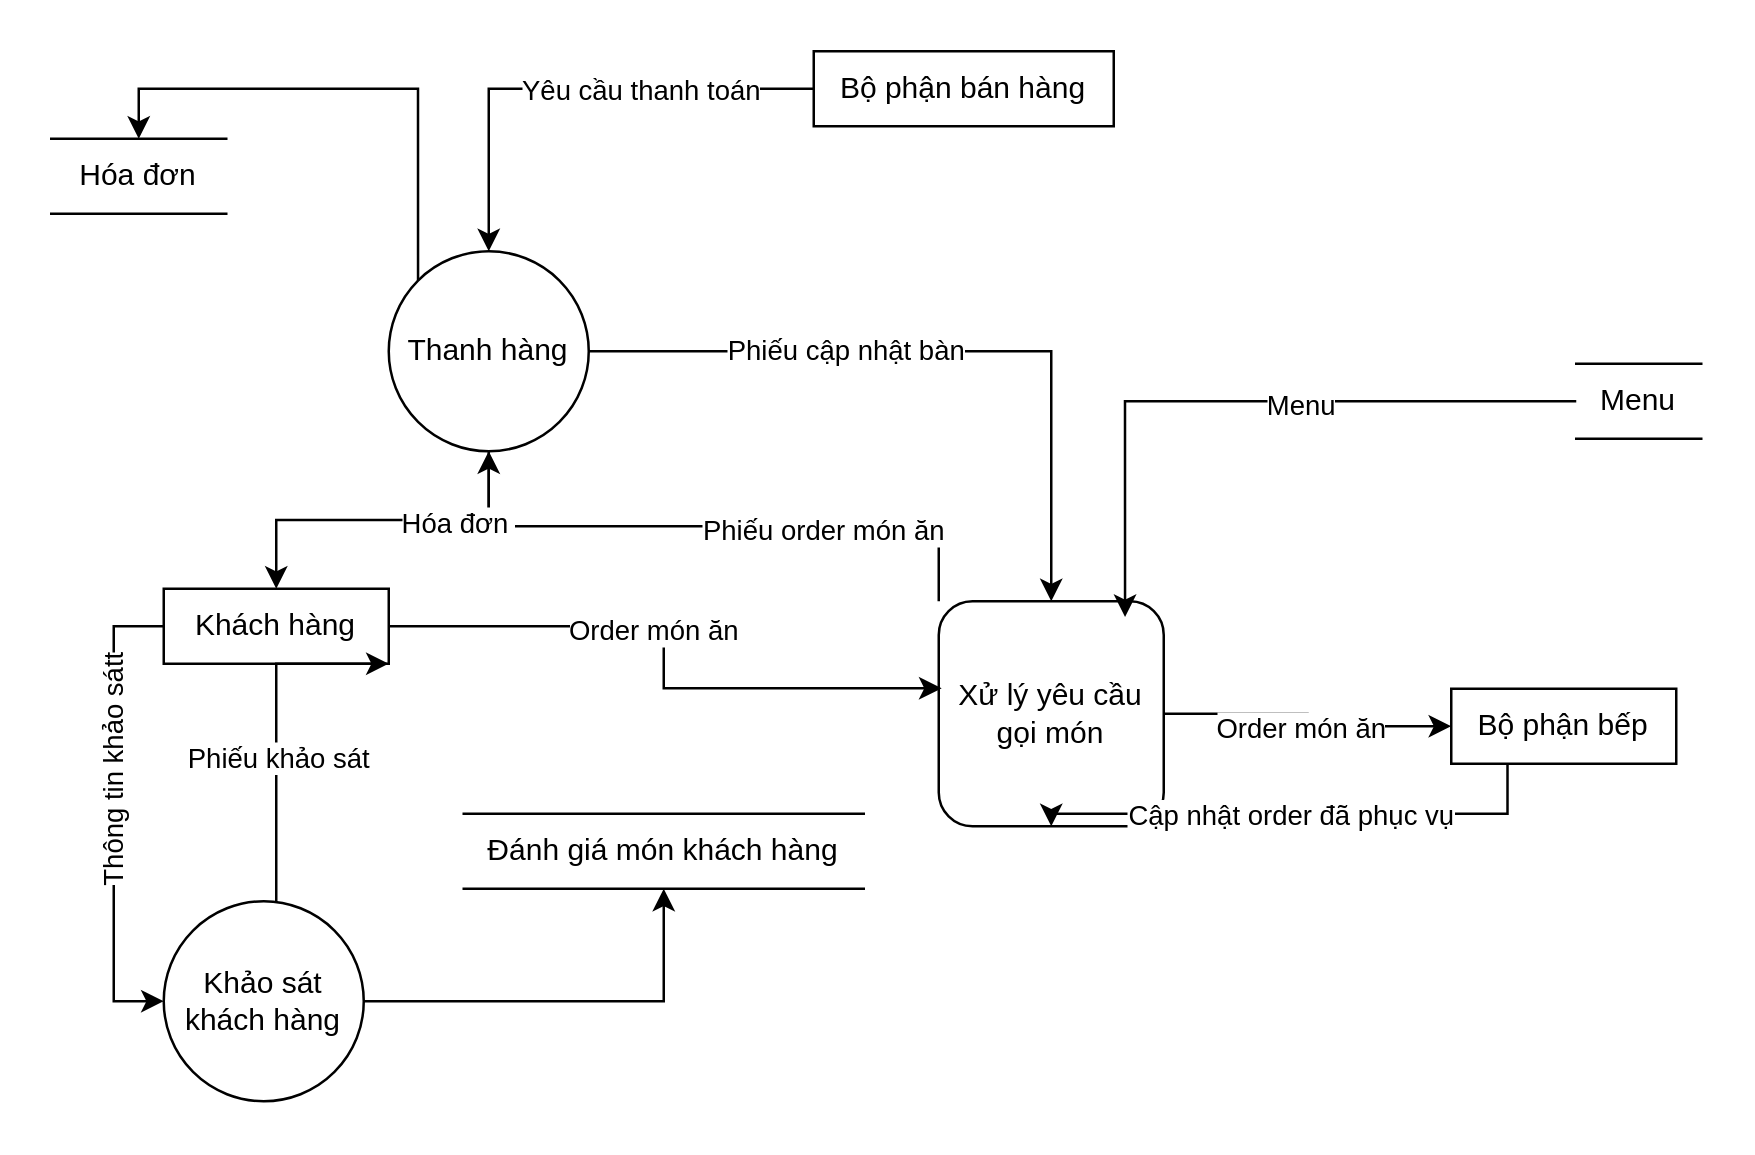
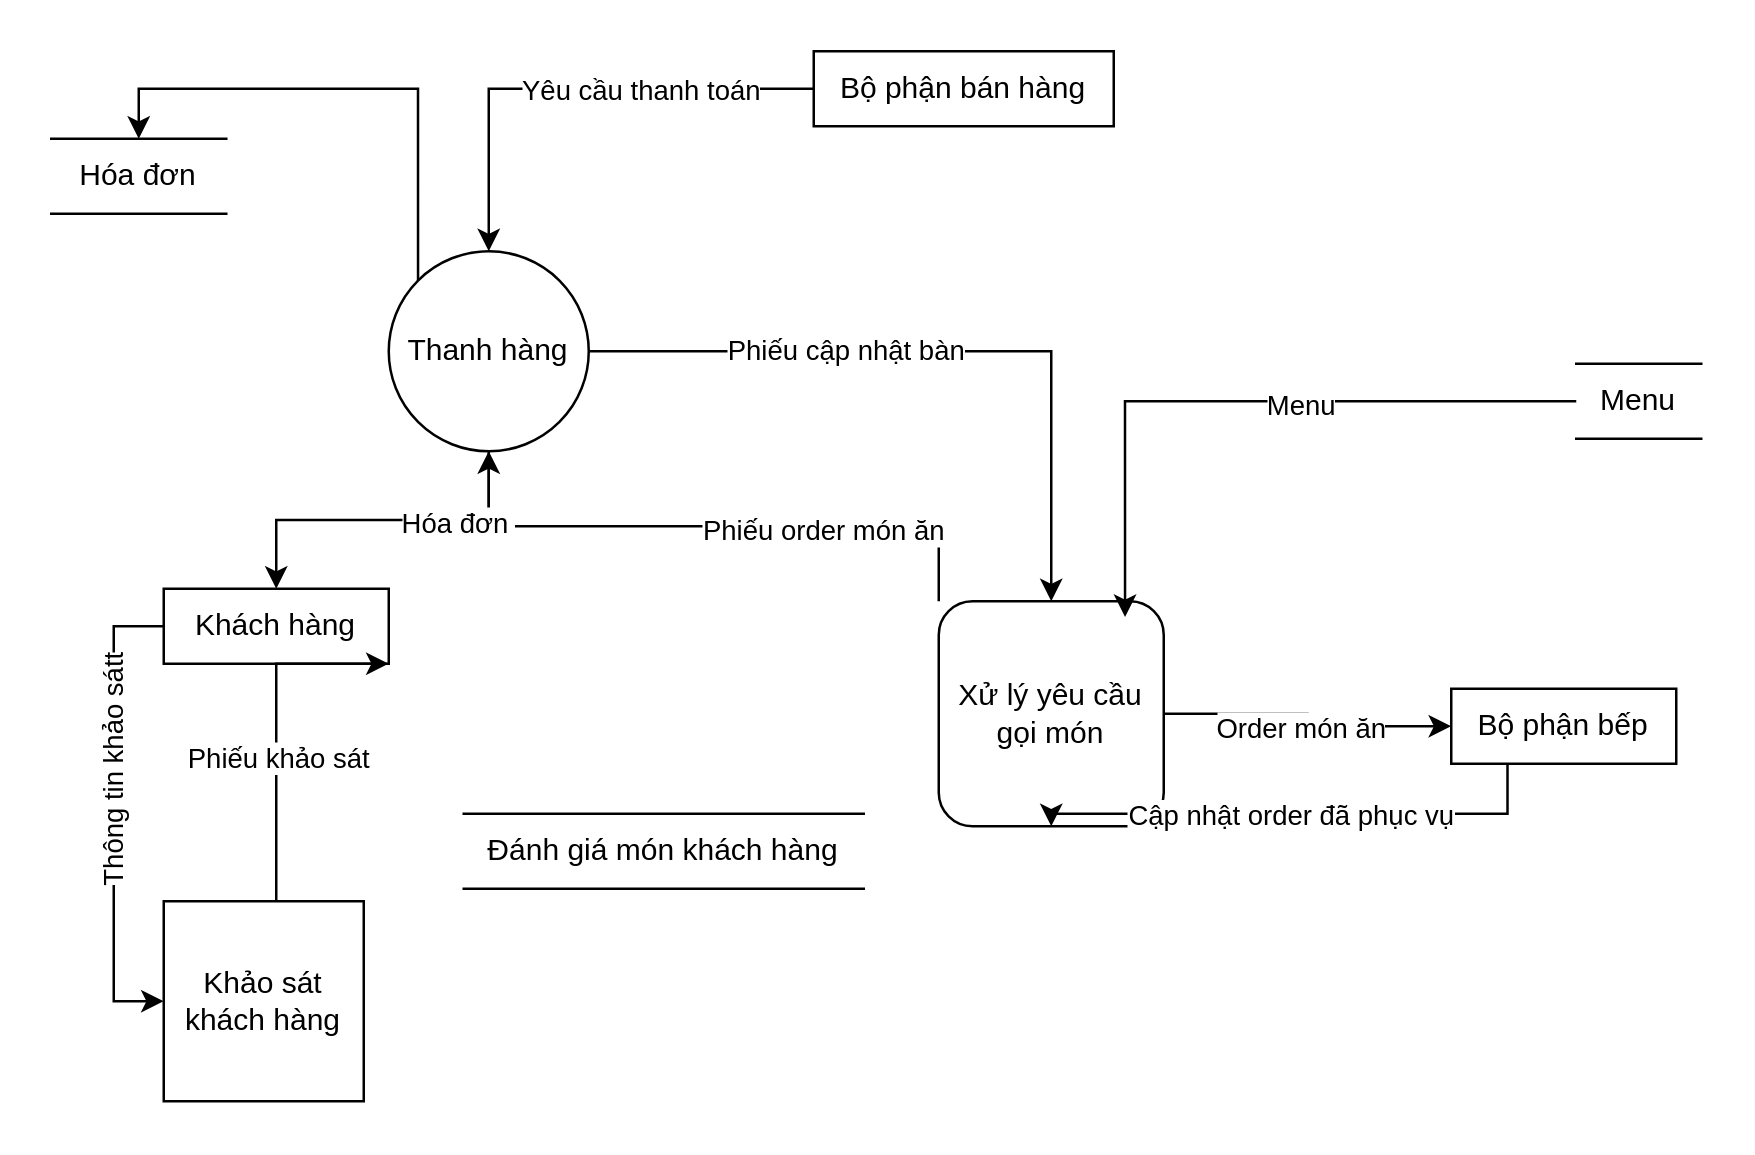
- <mxCell id="23" style="edgeStyle=orthogonalEdgeStyle;rounded=0;orthogonalLoop=1;jettySize=auto;html=1;entryX=0.013;entryY=0.387;entryDx=0;entryDy=0;entryPerimeter=0;" edge="1" parent="1" source="27" target="6"><mxGeometry relative="1" as="geometry" /></mxCell>
- <mxCell id="24" value="Order món ăn" style="edgeLabel;html=1;align=center;verticalAlign=middle;resizable=0;points=[];" vertex="1" connectable="0" parent="23"><mxGeometry x="-0.14" y="-1" relative="1" as="geometry"><mxPoint x="-1" as="offset" /></mxGeometry></mxCell>
- <mxCell id="31" value="Khảo sát khách hàng" style="ellipse;whiteSpace=wrap;html=1;aspect=fixed;" vertex="1" parent="1"><mxGeometry x="65" y="360" width="80" height="80" as="geometry" /></mxCell>
+ <mxCell id="31" value="Khảo sát khách hàng" style="whiteSpace=wrap;html=1;aspect=fixed;rounded=0;" vertex="1" parent="1"><mxGeometry x="65" y="360" width="80" height="80" as="geometry" /></mxCell>
- <mxCell id="30" style="edgeStyle=orthogonalEdgeStyle;rounded=0;orthogonalLoop=1;jettySize=auto;html=1;entryX=0.5;entryY=1;entryDx=0;entryDy=0;" edge="1" parent="1" source="31" target="32"><mxGeometry relative="1" as="geometry" /></mxCell>
